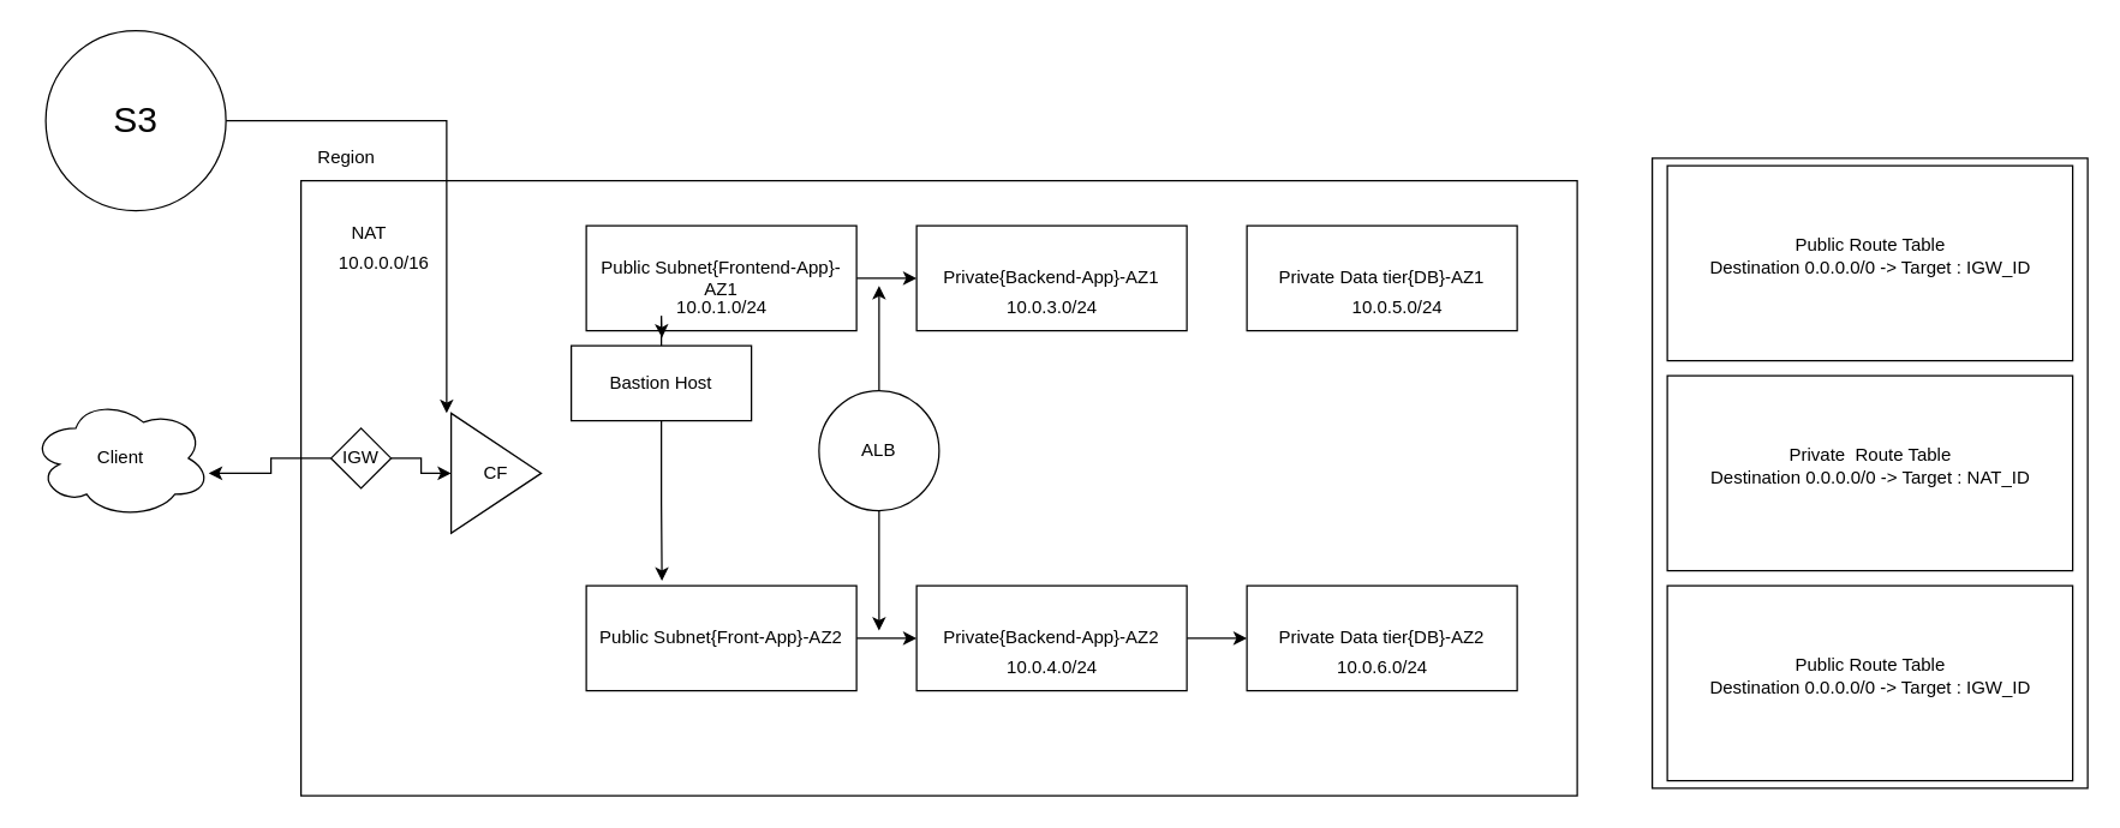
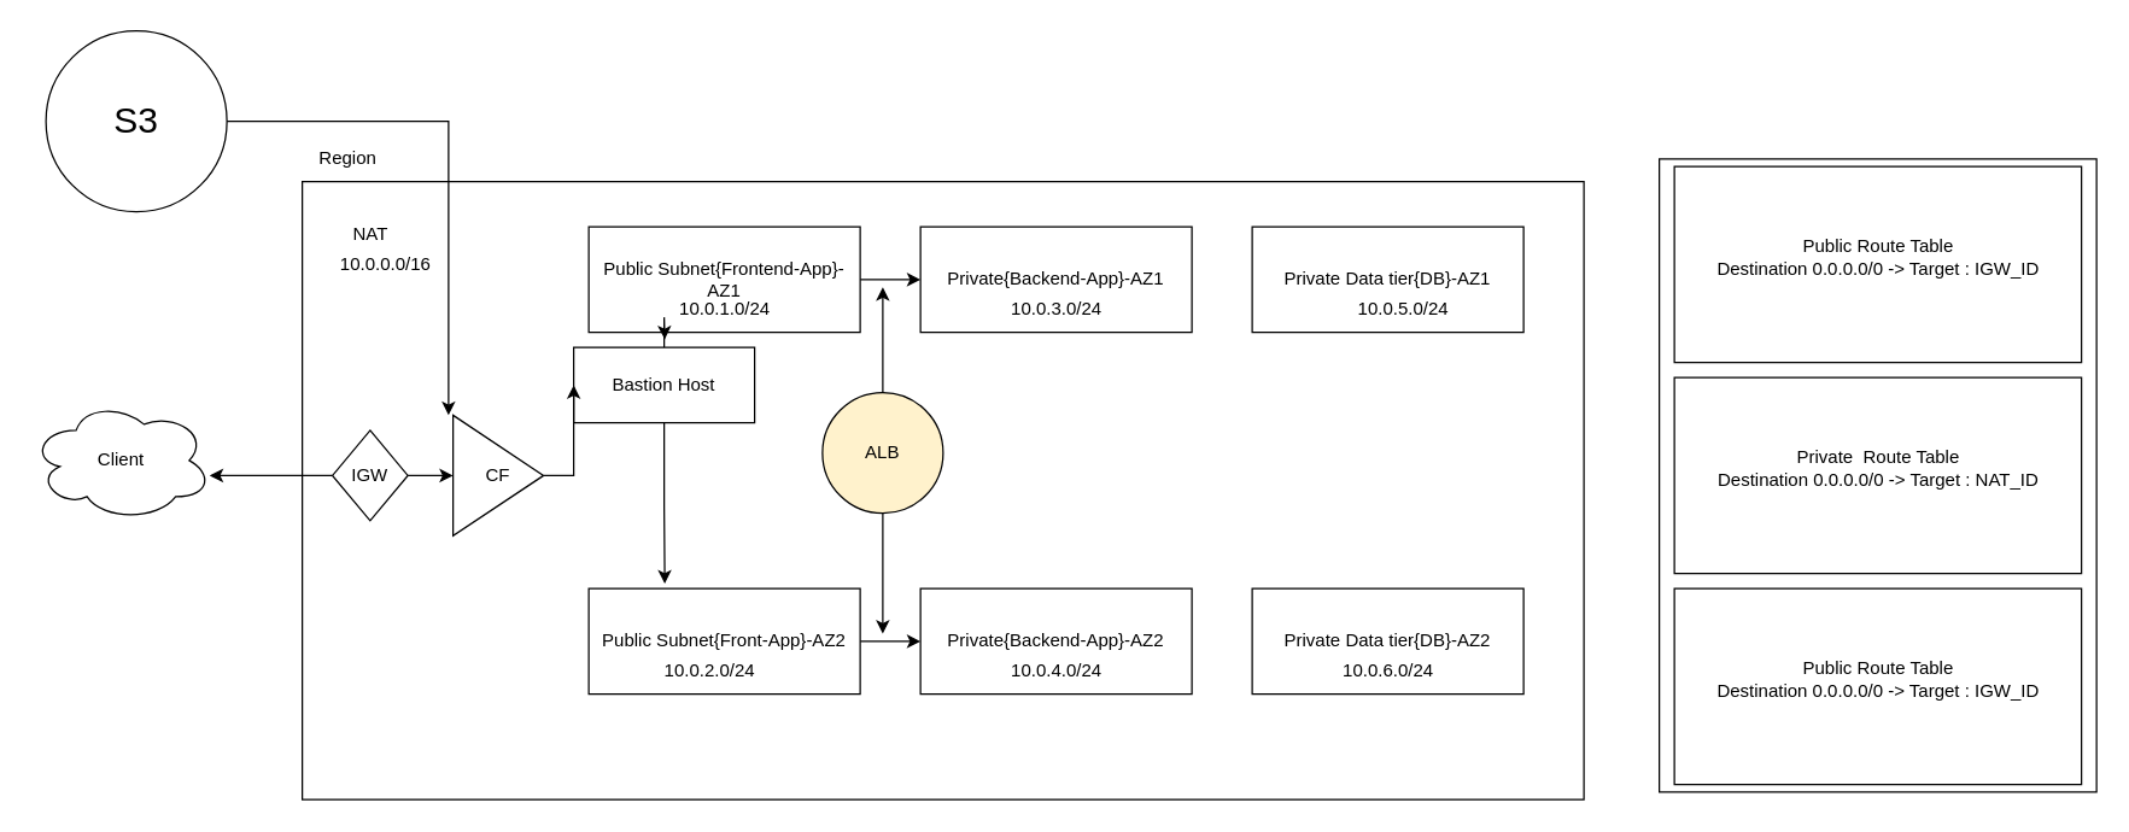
- <mxCell id="25" value="ALB" style="ellipse;whiteSpace=wrap;html=1;aspect=fixed;" parent="1" vertex="1"><mxGeometry x="545" y="260" width="80" height="80" as="geometry" /></mxCell>
+ <mxCell id="25" value="ALB" style="ellipse;whiteSpace=wrap;html=1;aspect=fixed;fillColor=#fff2cc;" parent="1" vertex="1"><mxGeometry x="545" y="260" width="80" height="80" as="geometry" /></mxCell>
- <mxCell id="21" value="IGW" style="rhombus;whiteSpace=wrap;html=1;" parent="1" vertex="1"><mxGeometry x="220" y="285" width="40" height="40" as="geometry" /></mxCell>
+ <mxCell id="21" value="IGW" style="rhombus;whiteSpace=wrap;html=1;" parent="1" vertex="1"><mxGeometry x="220" y="285" width="50" height="60" as="geometry" /></mxCell>
+ <mxCell id="17" style="edgeStyle=orthogonalEdgeStyle;rounded=0;orthogonalLoop=1;jettySize=auto;html=1;" parent="1" source="18" target="9" edge="1"><mxGeometry relative="1" as="geometry" /></mxCell>
- <mxCell id="13" style="edgeStyle=orthogonalEdgeStyle;rounded=0;orthogonalLoop=1;jettySize=auto;html=1;entryX=0;entryY=0.5;entryDx=0;entryDy=0;" parent="1" source="14" target="16" edge="1"><mxGeometry relative="1" as="geometry" /></mxCell>
+ <mxCell id="28" value="10.0.2.0/24" style="text;html=1;align=center;verticalAlign=middle;resizable=0;points=[];autosize=1;strokeColor=none;fillColor=none;" parent="1" vertex="1"><mxGeometry x="430" y="430" width="80" height="30" as="geometry" /></mxCell>
